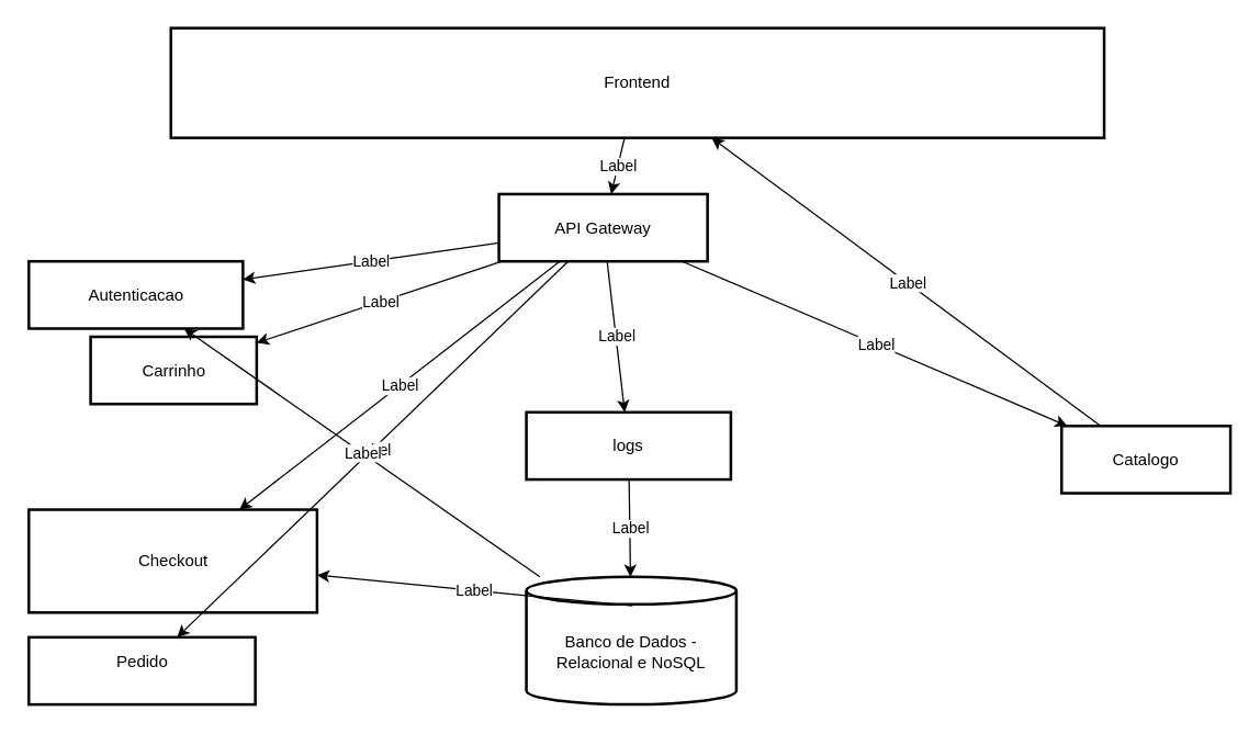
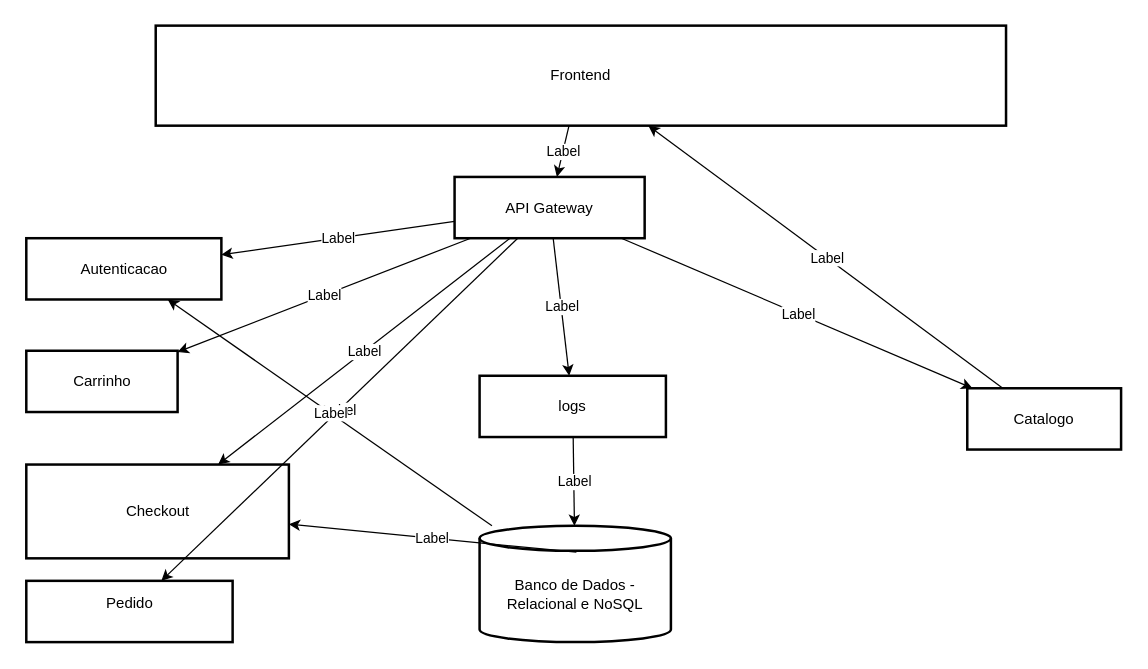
- <mxCell id="5" value="Carrinho" style="whiteSpace=wrap;strokeWidth=2;" vertex="1" parent="1"><mxGeometry x="65.5" y="245" width="121" height="49" as="geometry" /></mxCell>
+ <mxCell id="5" value="Carrinho" style="whiteSpace=wrap;strokeWidth=2;" vertex="1" parent="1"><mxGeometry x="20.5" y="280" width="121" height="49" as="geometry" /></mxCell>
